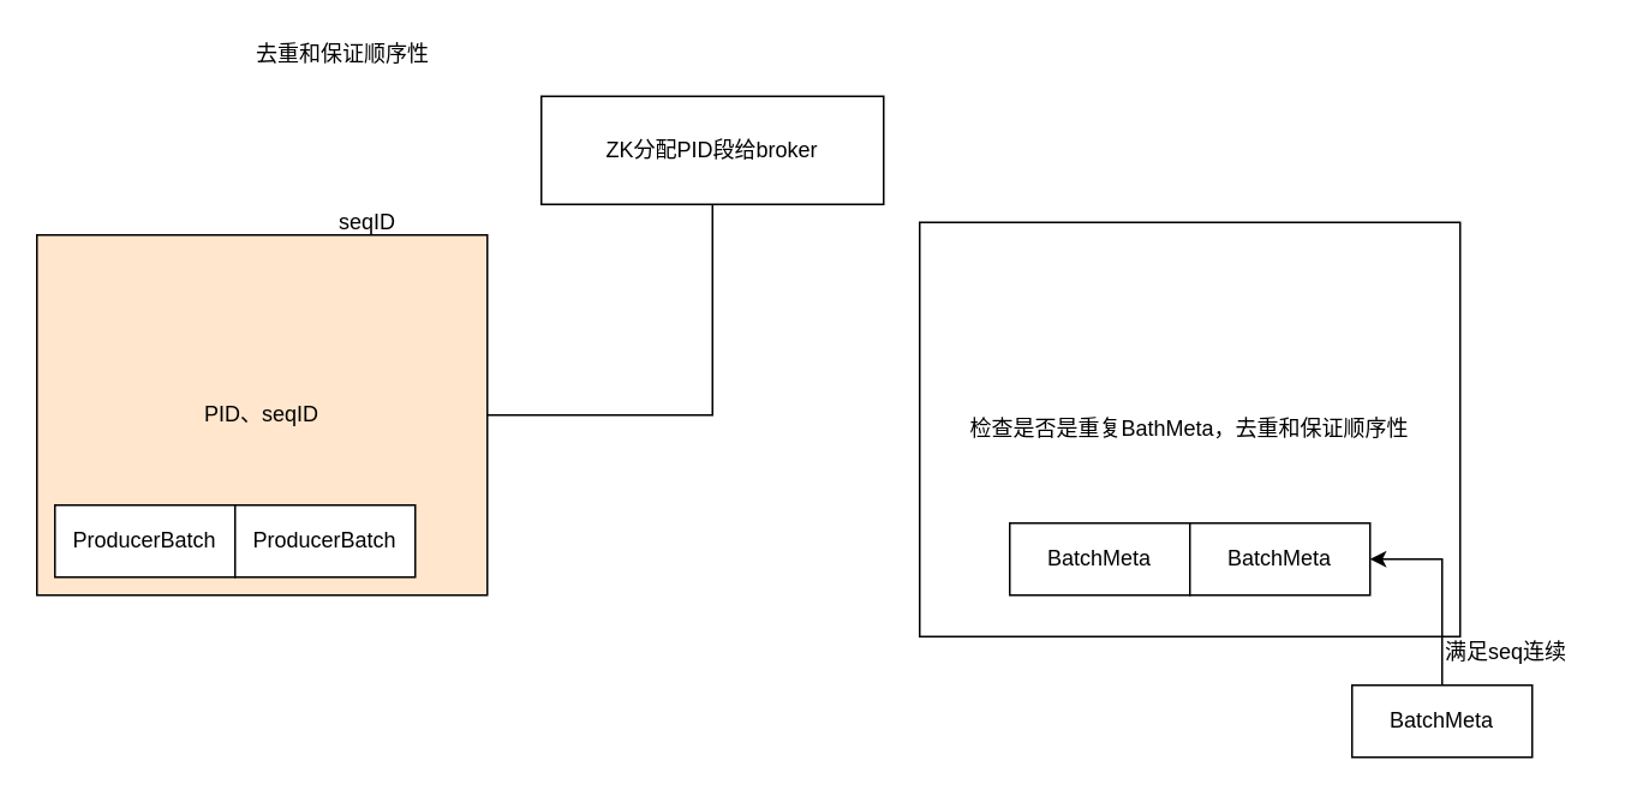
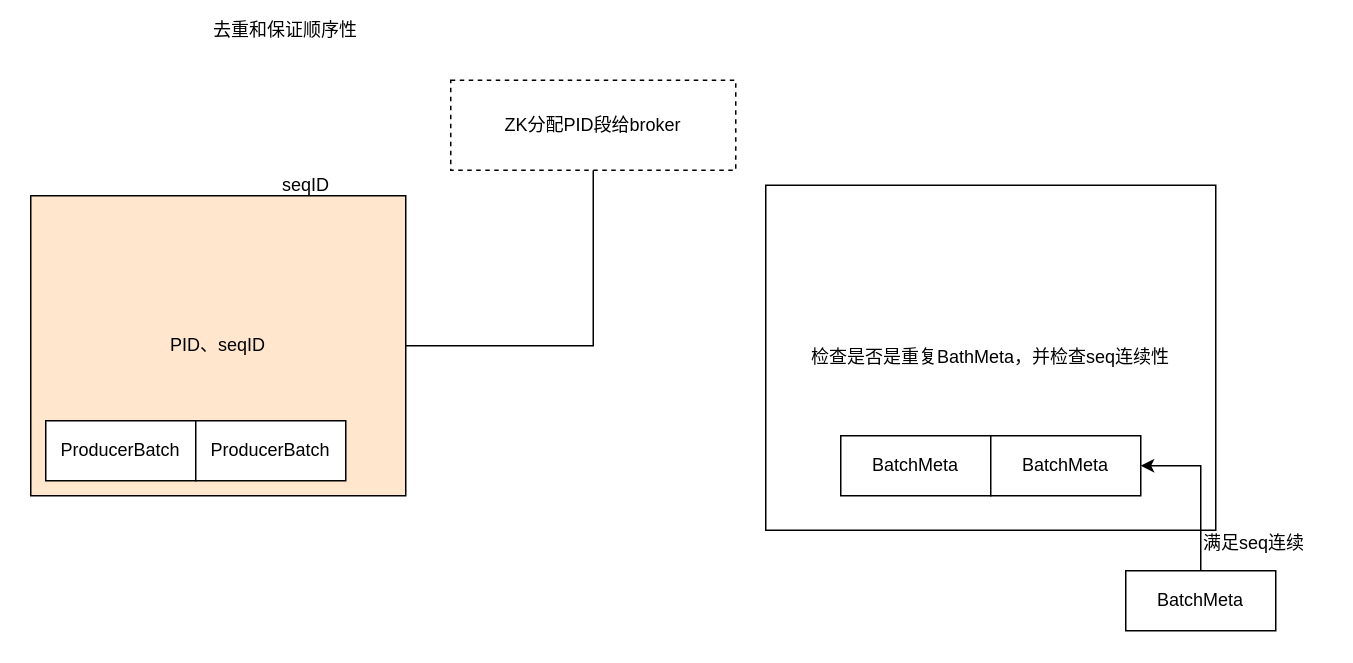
- <mxCell id="5" value="去重和保证顺序性" style="text;html=1;resizable=0;points=[];autosize=1;align=left;verticalAlign=top;spacingTop=-4;" vertex="1" parent="1"><mxGeometry x="140" y="20" width="110" height="20" as="geometry" /></mxCell>
+ <mxCell id="5" value="去重和保证顺序性" style="text;html=1;resizable=0;points=[];autosize=1;align=left;verticalAlign=top;spacingTop=-4;" vertex="1" parent="1"><mxGeometry x="140" y="10" width="110" height="20" as="geometry" /></mxCell>
- <mxCell id="4" value="ZK分配PID段给broker" style="rounded=0;whiteSpace=wrap;html=1;" vertex="1" parent="1"><mxGeometry x="300" y="53" width="190" height="60" as="geometry" /></mxCell>
+ <mxCell id="4" value="ZK分配PID段给broker" style="rounded=0;whiteSpace=wrap;html=1;dashed=1;" vertex="1" parent="1"><mxGeometry x="300" y="53" width="190" height="60" as="geometry" /></mxCell>
- <mxCell id="9" value="检查是否是重复BathMeta，去重和保证顺序性" style="rounded=0;whiteSpace=wrap;html=1;" vertex="1" parent="1"><mxGeometry x="510" y="123" width="300" height="230" as="geometry" /></mxCell>
+ <mxCell id="9" value="检查是否是重复BathMeta，并检查seq连续性" style="rounded=0;whiteSpace=wrap;html=1;" vertex="1" parent="1"><mxGeometry x="510" y="123" width="300" height="230" as="geometry" /></mxCell>
